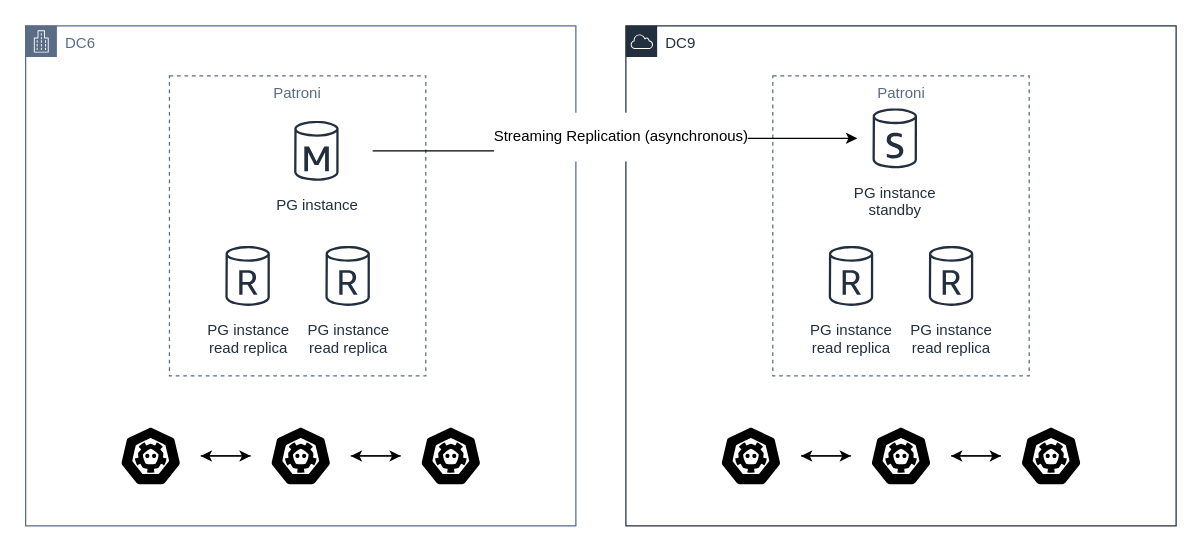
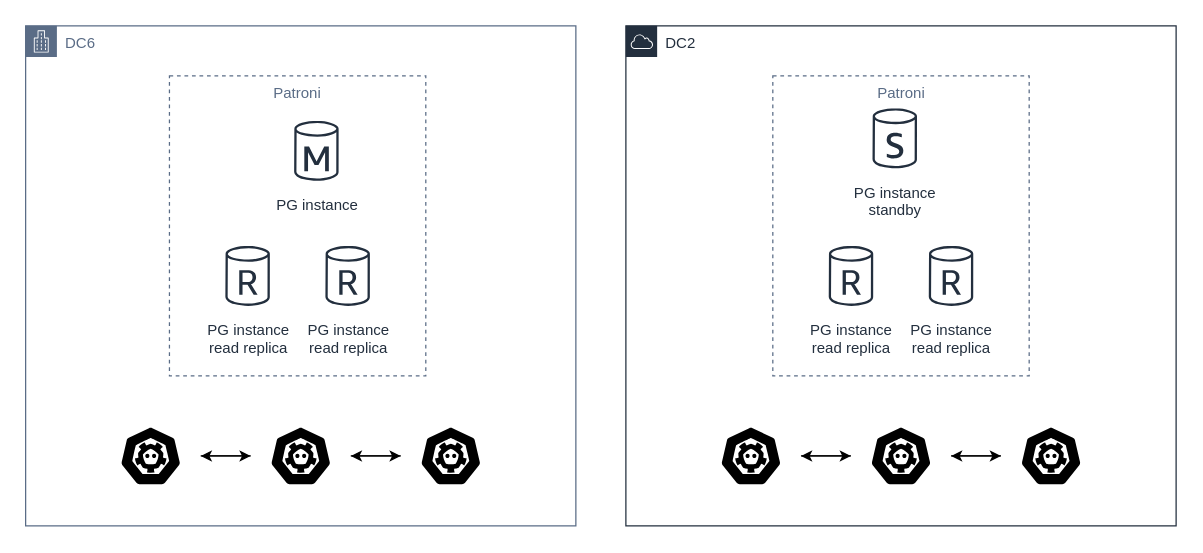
- <mxCell id="2" value="DC9" style="points=[[0,0],[0.25,0],[0.5,0],[0.75,0],[1,0],[1,0.25],[1,0.5],[1,0.75],[1,1],[0.75,1],[0.5,1],[0.25,1],[0,1],[0,0.75],[0,0.5],[0,0.25]];outlineConnect=0;gradientColor=none;html=1;whiteSpace=wrap;fontSize=12;fontStyle=0;container=1;pointerEvents=0;collapsible=0;recursiveResize=0;shape=mxgraph.aws4.group;grIcon=mxgraph.aws4.group_aws_cloud;strokeColor=#232F3E;fillColor=none;verticalAlign=top;align=left;spacingLeft=30;fontColor=#232F3E;dashed=0;" vertex="1" parent="1"><mxGeometry x="500" y="20" width="440" height="400" as="geometry" /></mxCell>
+ <mxCell id="2" value="DC2" style="points=[[0,0],[0.25,0],[0.5,0],[0.75,0],[1,0],[1,0.25],[1,0.5],[1,0.75],[1,1],[0.75,1],[0.5,1],[0.25,1],[0,1],[0,0.75],[0,0.5],[0,0.25]];outlineConnect=0;gradientColor=none;html=1;whiteSpace=wrap;fontSize=12;fontStyle=0;container=1;pointerEvents=0;collapsible=0;recursiveResize=0;shape=mxgraph.aws4.group;grIcon=mxgraph.aws4.group_aws_cloud;strokeColor=#232F3E;fillColor=none;verticalAlign=top;align=left;spacingLeft=30;fontColor=#232F3E;dashed=0;" vertex="1" parent="1"><mxGeometry x="500" y="20" width="440" height="400" as="geometry" /></mxCell>
- <mxCell id="26" style="edgeStyle=orthogonalEdgeStyle;rounded=0;orthogonalLoop=1;jettySize=auto;html=1;" edge="1" parent="1" source="17" target="4"><mxGeometry relative="1" as="geometry" /></mxCell>
- <mxCell id="27" value="&lt;h3 style=&quot;font-size: 12px;&quot; class=&quot;title&quot;&gt;&lt;font style=&quot;font-size: 12px;&quot;&gt;&lt;span style=&quot;font-weight: normal;&quot;&gt;Streaming Replication (asynchronous)&lt;/span&gt;&lt;br&gt;&lt;/font&gt;&lt;/h3&gt;" style="edgeLabel;html=1;align=center;verticalAlign=middle;resizable=0;points=[];" vertex="1" connectable="0" parent="26"><mxGeometry x="0.048" y="2" relative="1" as="geometry"><mxPoint as="offset" /></mxGeometry></mxCell>
